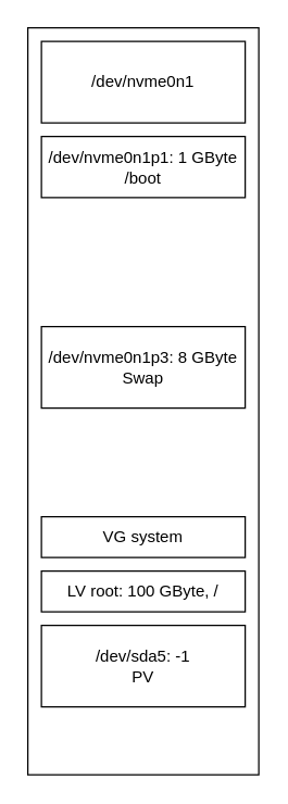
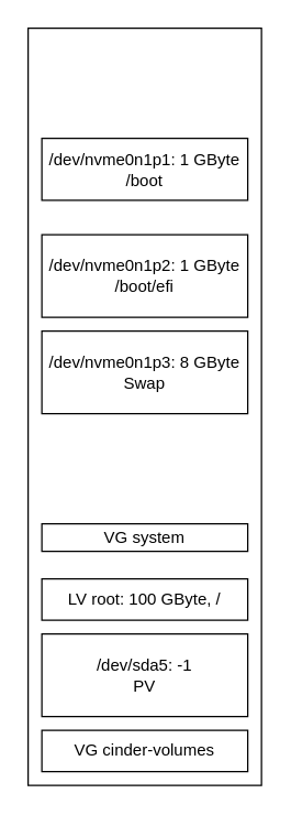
- <mxCell id="3" value="/dev/nvme0n1" style="rounded=0;whiteSpace=wrap;html=1;" parent="1" vertex="1"><mxGeometry x="30" y="30" width="150" height="60" as="geometry" /></mxCell>
+ <mxCell id="5" value="/dev/nvme0n1p2: 1 GByte&lt;br&gt;/boot/efi" style="rounded=0;whiteSpace=wrap;html=1;" parent="1" vertex="1"><mxGeometry x="30" y="170" width="150" height="60" as="geometry" /></mxCell>
- <mxCell id="7" value="VG system" style="rounded=0;whiteSpace=wrap;html=1;" parent="1" vertex="1"><mxGeometry x="30" y="380" width="150" height="30" as="geometry" /></mxCell>
+ <mxCell id="7" value="VG system" style="rounded=0;whiteSpace=wrap;html=1;" parent="1" vertex="1"><mxGeometry x="30" y="380" width="150" height="20" as="geometry" /></mxCell>
+ <mxCell id="10" value="VG cinder-volumes" style="rounded=0;whiteSpace=wrap;html=1;" parent="1" vertex="1"><mxGeometry x="30" y="530" width="150" height="30" as="geometry" /></mxCell>
